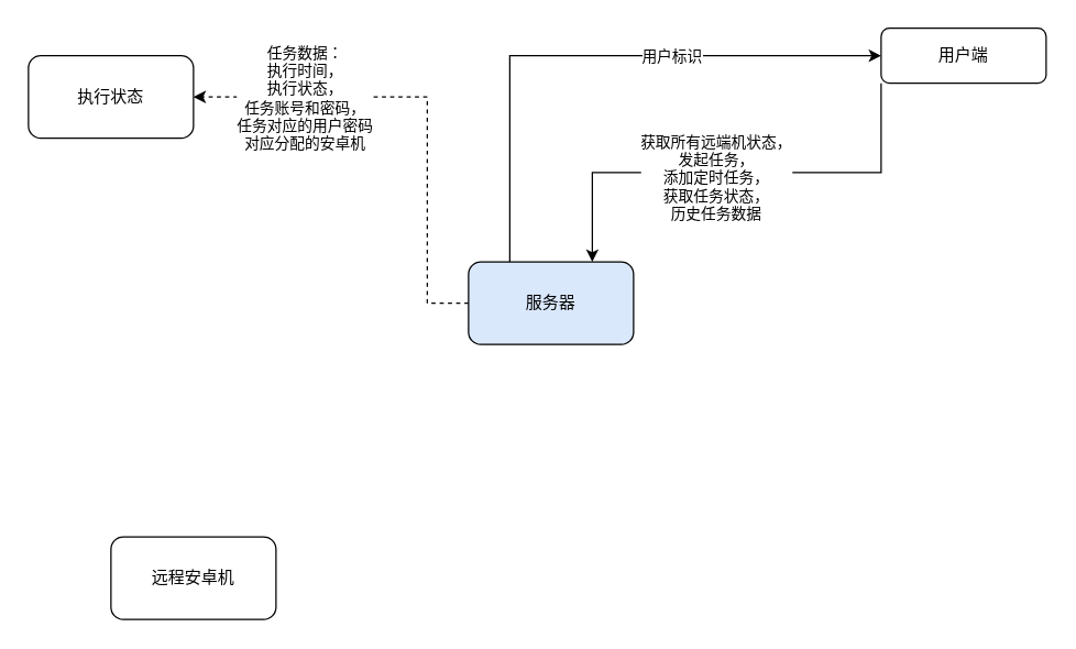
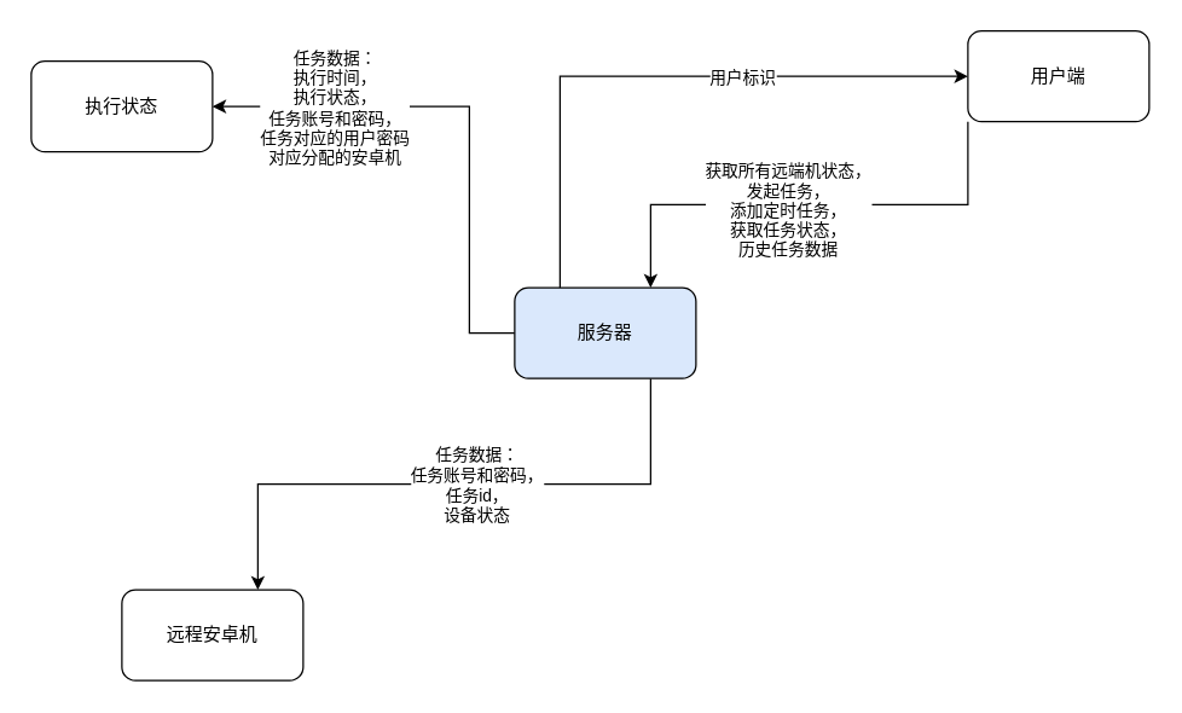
- <mxCell id="12" value="用户端" style="rounded=1;whiteSpace=wrap;html=1;" vertex="1" parent="1"><mxGeometry x="640" y="20" width="120" height="40" as="geometry" /></mxCell>
+ <mxCell id="12" value="用户端" style="rounded=1;whiteSpace=wrap;html=1;" vertex="1" parent="1"><mxGeometry x="640" y="20" width="120" height="60" as="geometry" /></mxCell>
- <mxCell id="2" style="edgeStyle=orthogonalEdgeStyle;rounded=0;orthogonalLoop=1;jettySize=auto;html=1;entryX=1;entryY=0.5;entryDx=0;entryDy=0;dashed=1;" edge="1" parent="1" source="8" target="13"><mxGeometry relative="1" as="geometry"><Array as="points"><mxPoint x="310" y="220" /><mxPoint x="310" y="70" /></Array></mxGeometry></mxCell>
+ <mxCell id="2" style="edgeStyle=orthogonalEdgeStyle;rounded=0;orthogonalLoop=1;jettySize=auto;html=1;entryX=1;entryY=0.5;entryDx=0;entryDy=0;" edge="1" parent="1" source="8" target="13"><mxGeometry relative="1" as="geometry"><Array as="points"><mxPoint x="310" y="220" /><mxPoint x="310" y="70" /></Array></mxGeometry></mxCell>
+ <mxCell id="6" style="edgeStyle=orthogonalEdgeStyle;rounded=0;orthogonalLoop=1;jettySize=auto;html=1;exitX=0.75;exitY=1;exitDx=0;exitDy=0;entryX=0.75;entryY=0;entryDx=0;entryDy=0;" edge="1" parent="1" source="8" target="9"><mxGeometry relative="1" as="geometry" /></mxCell>
+ <mxCell id="7" value="任务数据：&lt;br&gt;任务账号和密码，&lt;br&gt;任务id，&lt;br&gt;设备状态" style="edgeLabel;html=1;align=center;verticalAlign=middle;resizable=0;points=[];" vertex="1" connectable="0" parent="6"><mxGeometry x="-0.07" relative="1" as="geometry"><mxPoint as="offset" /></mxGeometry></mxCell>
